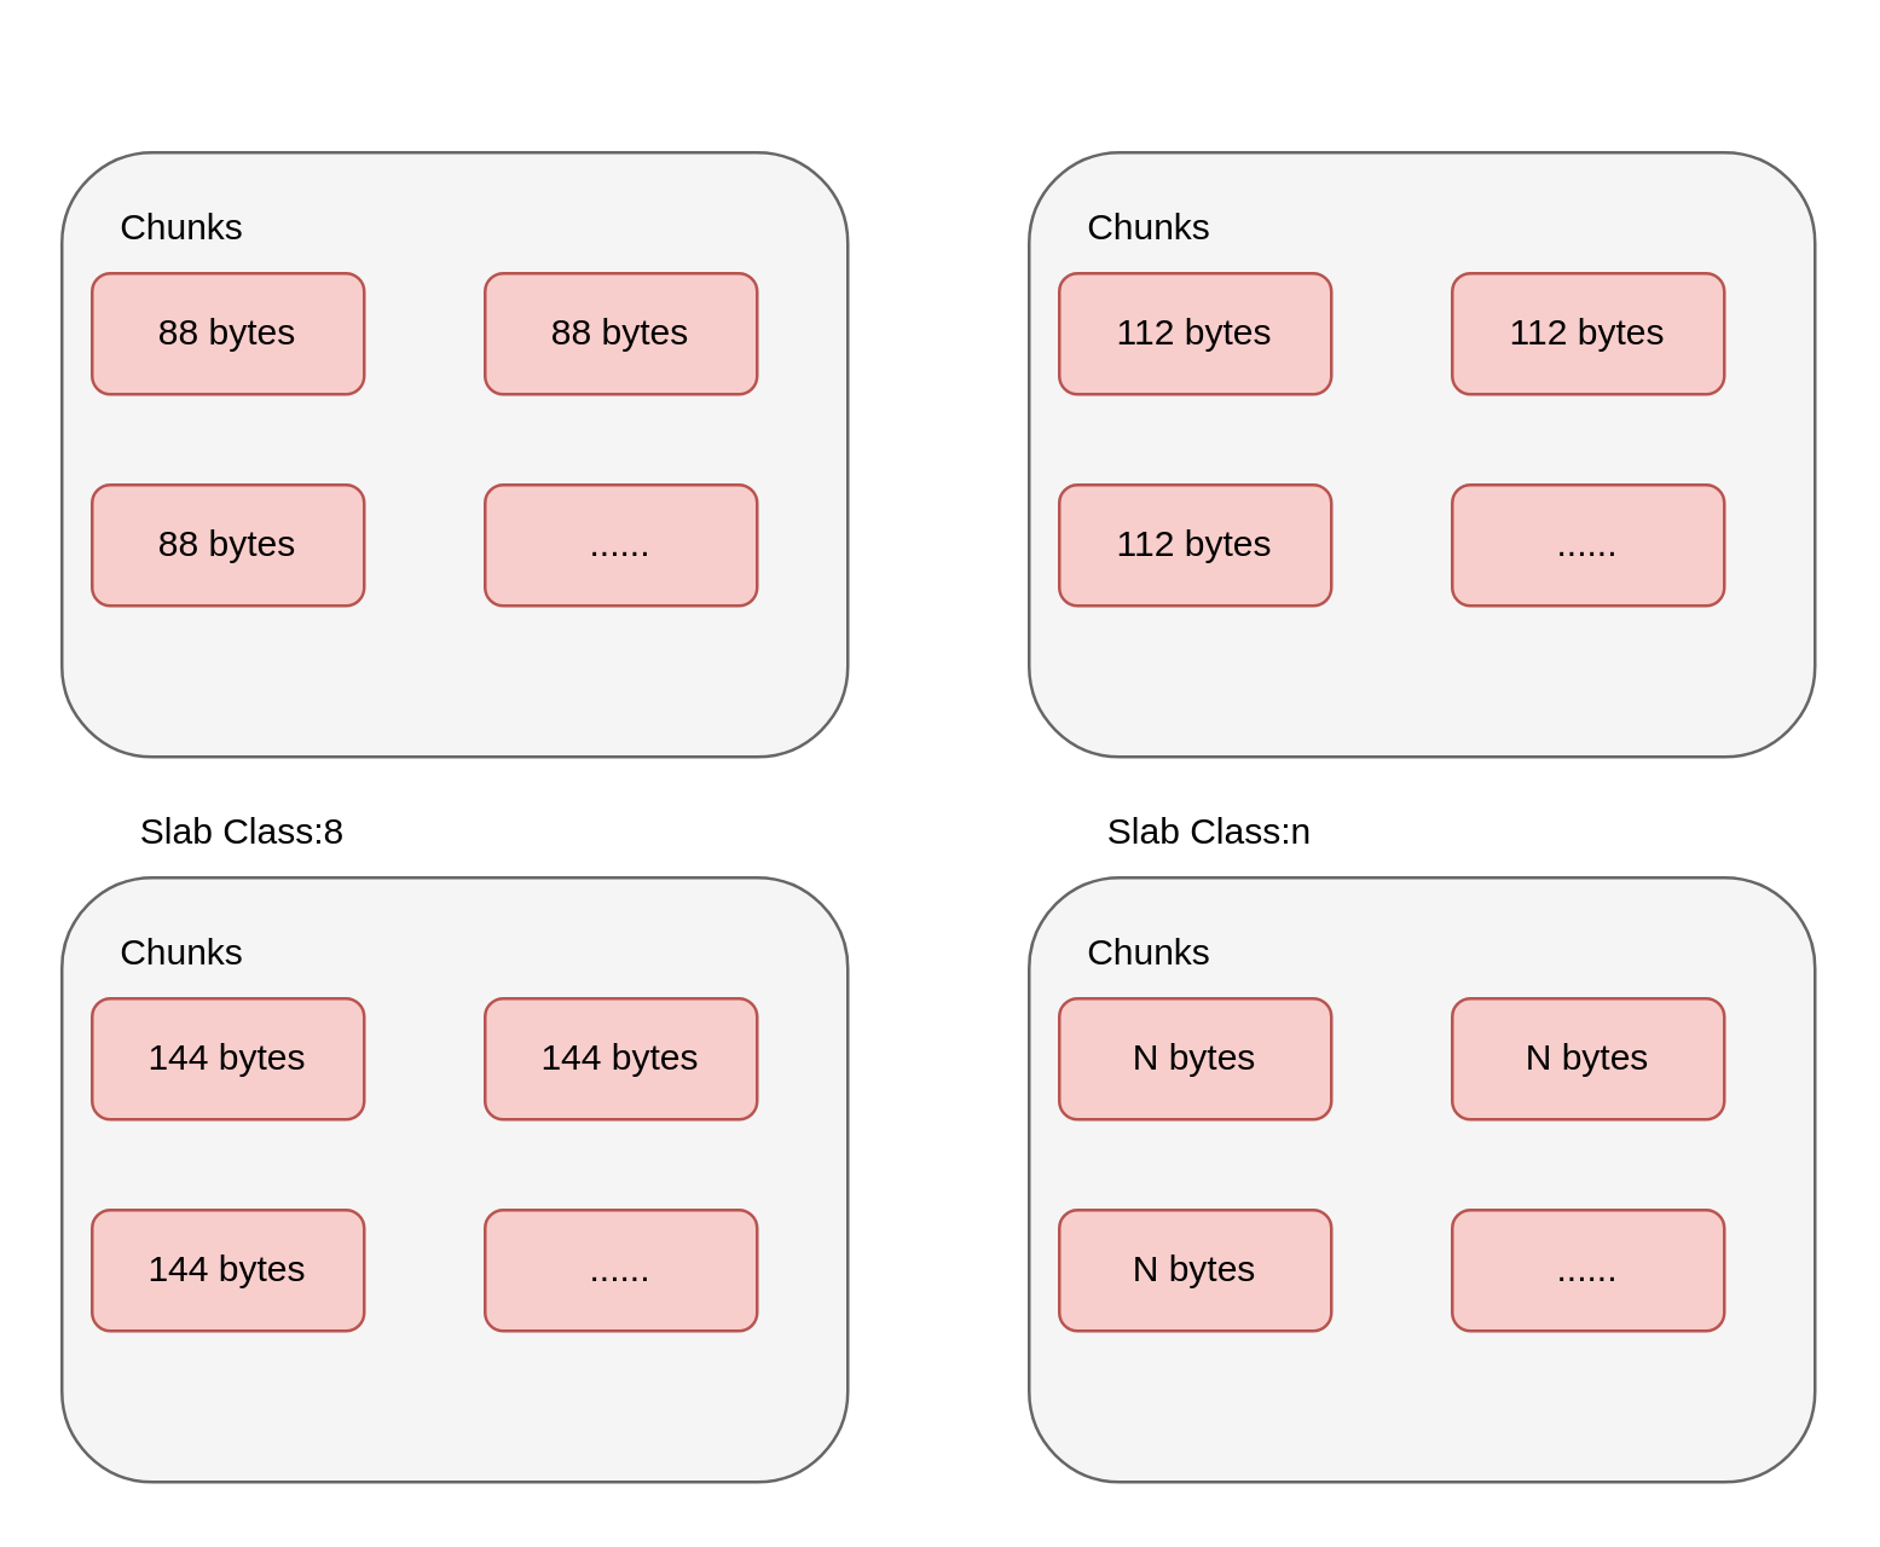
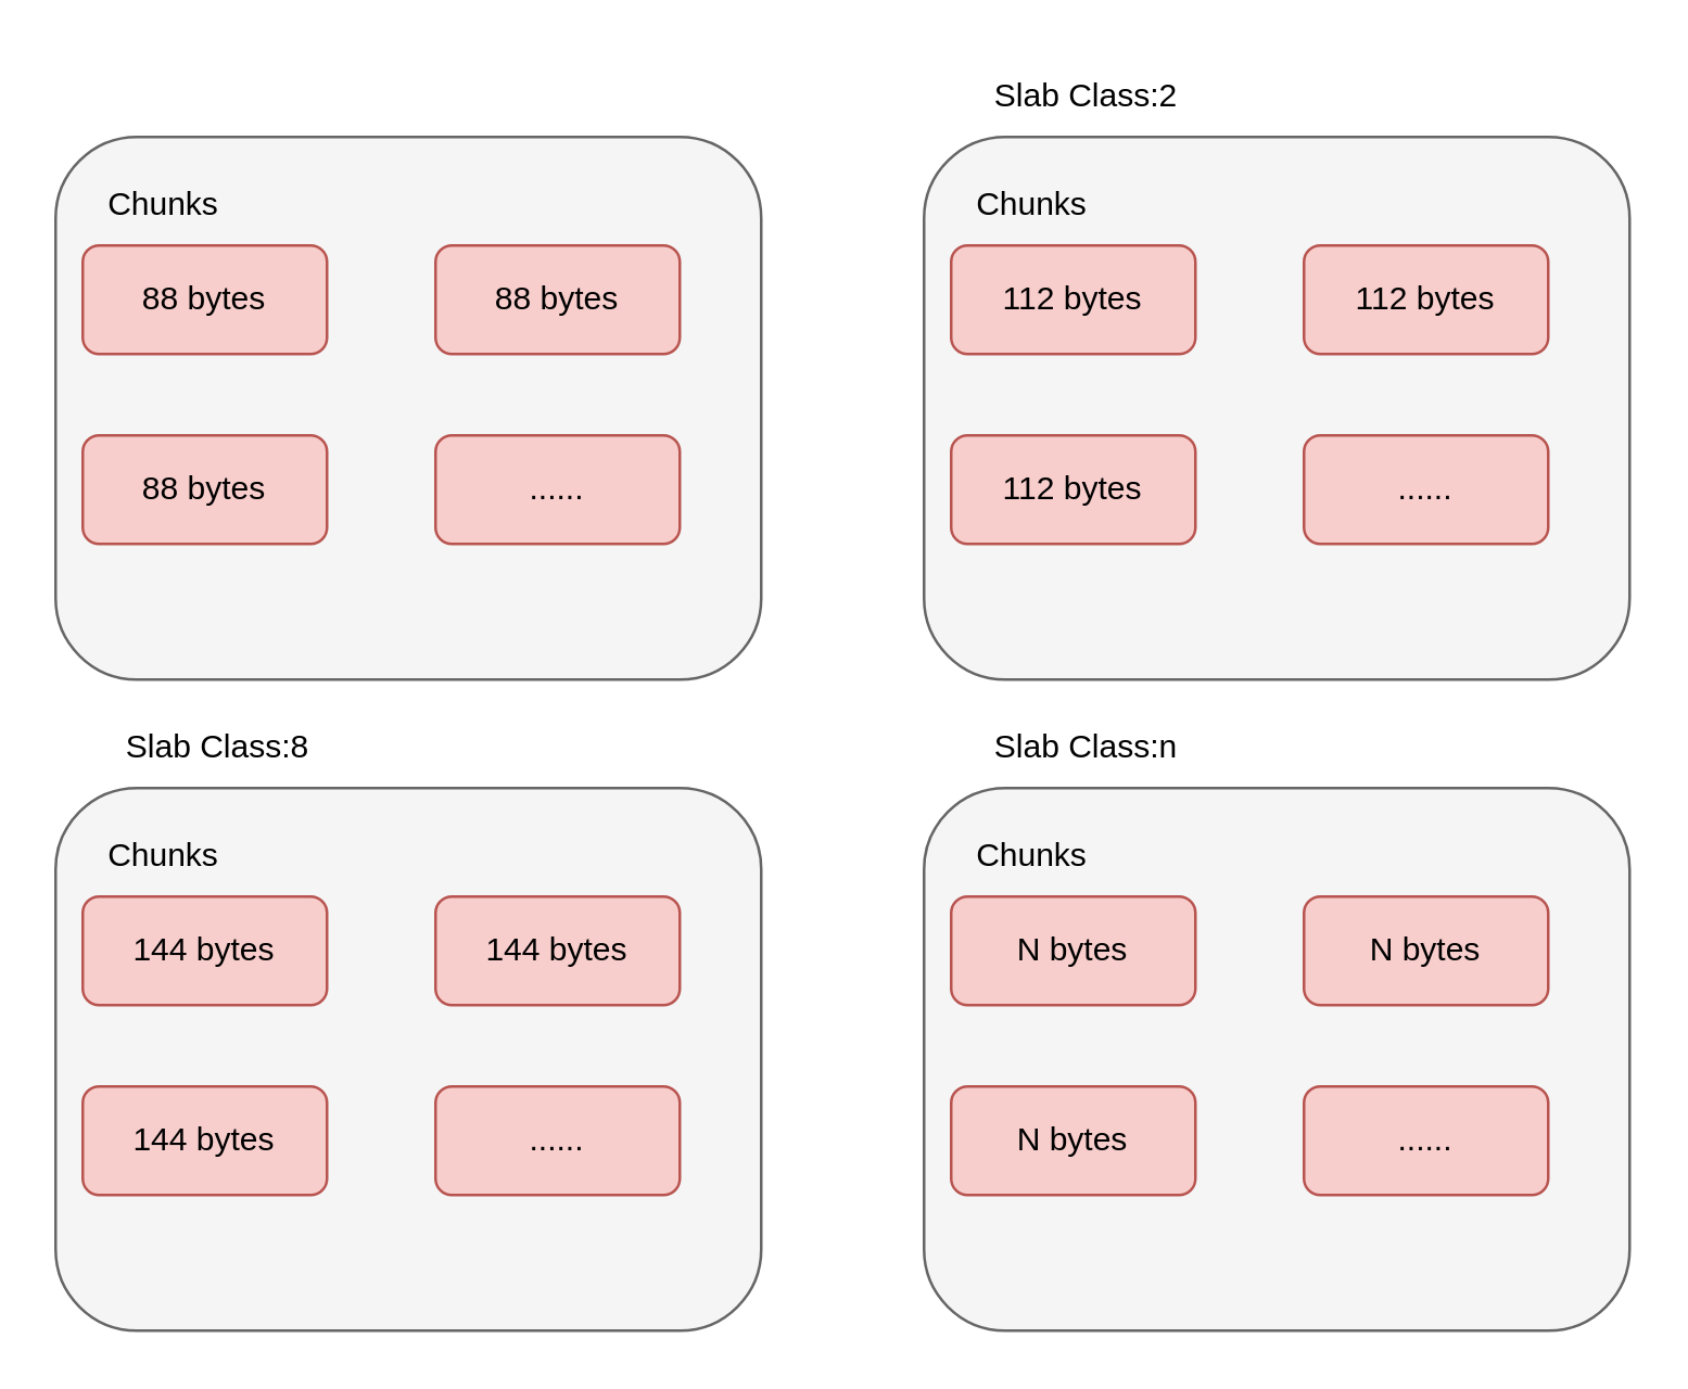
+ <mxCell id="14" value="Slab Class:2" style="text;html=1;strokeColor=none;fillColor=none;align=center;verticalAlign=middle;whiteSpace=wrap;rounded=0;" vertex="1" parent="1"><mxGeometry x="350" y="20" width="100" height="30" as="geometry" /></mxCell>
